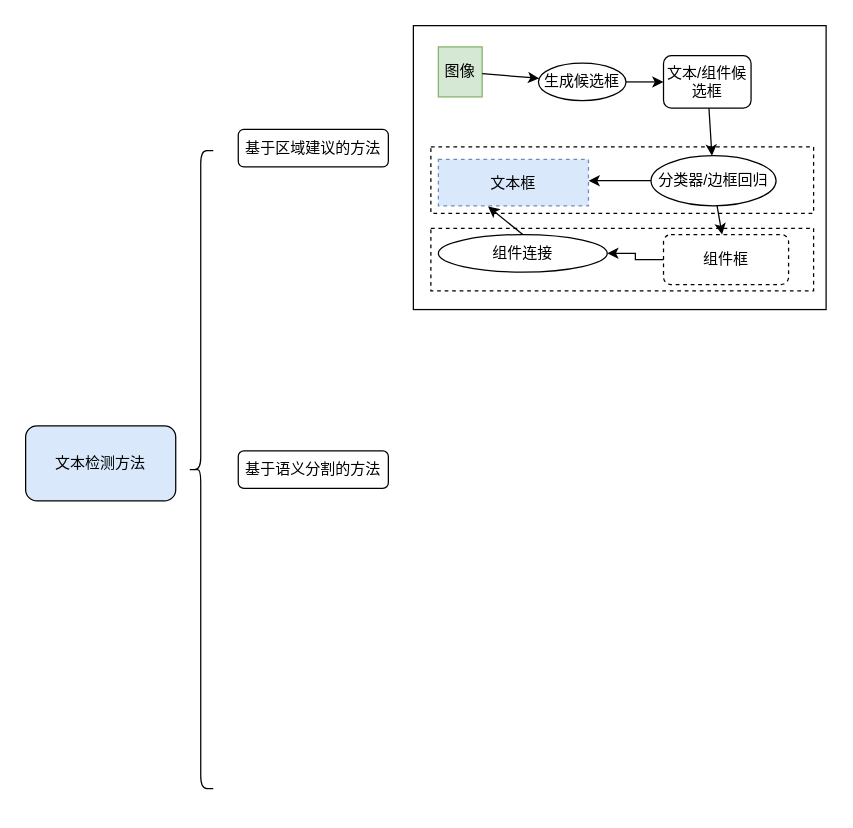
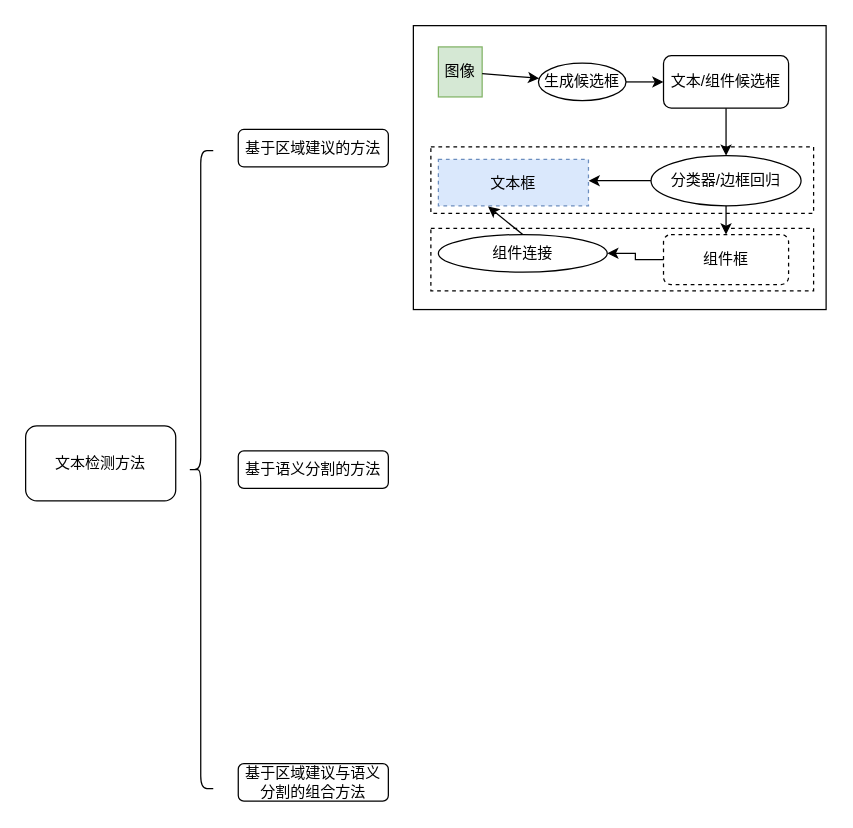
- <mxCell id="14" value="文本/组件候选框" style="rounded=1;whiteSpace=wrap;html=1;" vertex="1" parent="7"><mxGeometry x="200" y="24" width="70" height="42" as="geometry" /></mxCell>
+ <mxCell id="14" value="文本/组件候选框" style="rounded=1;whiteSpace=wrap;html=1;" vertex="1" parent="7"><mxGeometry x="200" y="24" width="100" height="42" as="geometry" /></mxCell>
- <mxCell id="17" value="分类器/边框回归" style="ellipse;whiteSpace=wrap;html=1;" vertex="1" parent="7"><mxGeometry x="190" y="104" width="100" height="40" as="geometry" /></mxCell>
+ <mxCell id="17" value="分类器/边框回归" style="ellipse;whiteSpace=wrap;html=1;" vertex="1" parent="7"><mxGeometry x="190" y="104" width="120" height="40" as="geometry" /></mxCell>
- <mxCell id="2" value="文本检测方法" style="rounded=1;whiteSpace=wrap;html=1;fillColor=#dae8fc;" vertex="1" parent="1"><mxGeometry x="20" y="340" width="120" height="60" as="geometry" /></mxCell>
+ <mxCell id="2" value="文本检测方法" style="rounded=1;whiteSpace=wrap;html=1;" vertex="1" parent="1"><mxGeometry x="20" y="340" width="120" height="60" as="geometry" /></mxCell>
+ <mxCell id="6" value="基于区域建议与语义分割的组合方法" style="rounded=1;whiteSpace=wrap;html=1;" vertex="1" parent="1"><mxGeometry x="190" y="610" width="120" height="30" as="geometry" /></mxCell>
